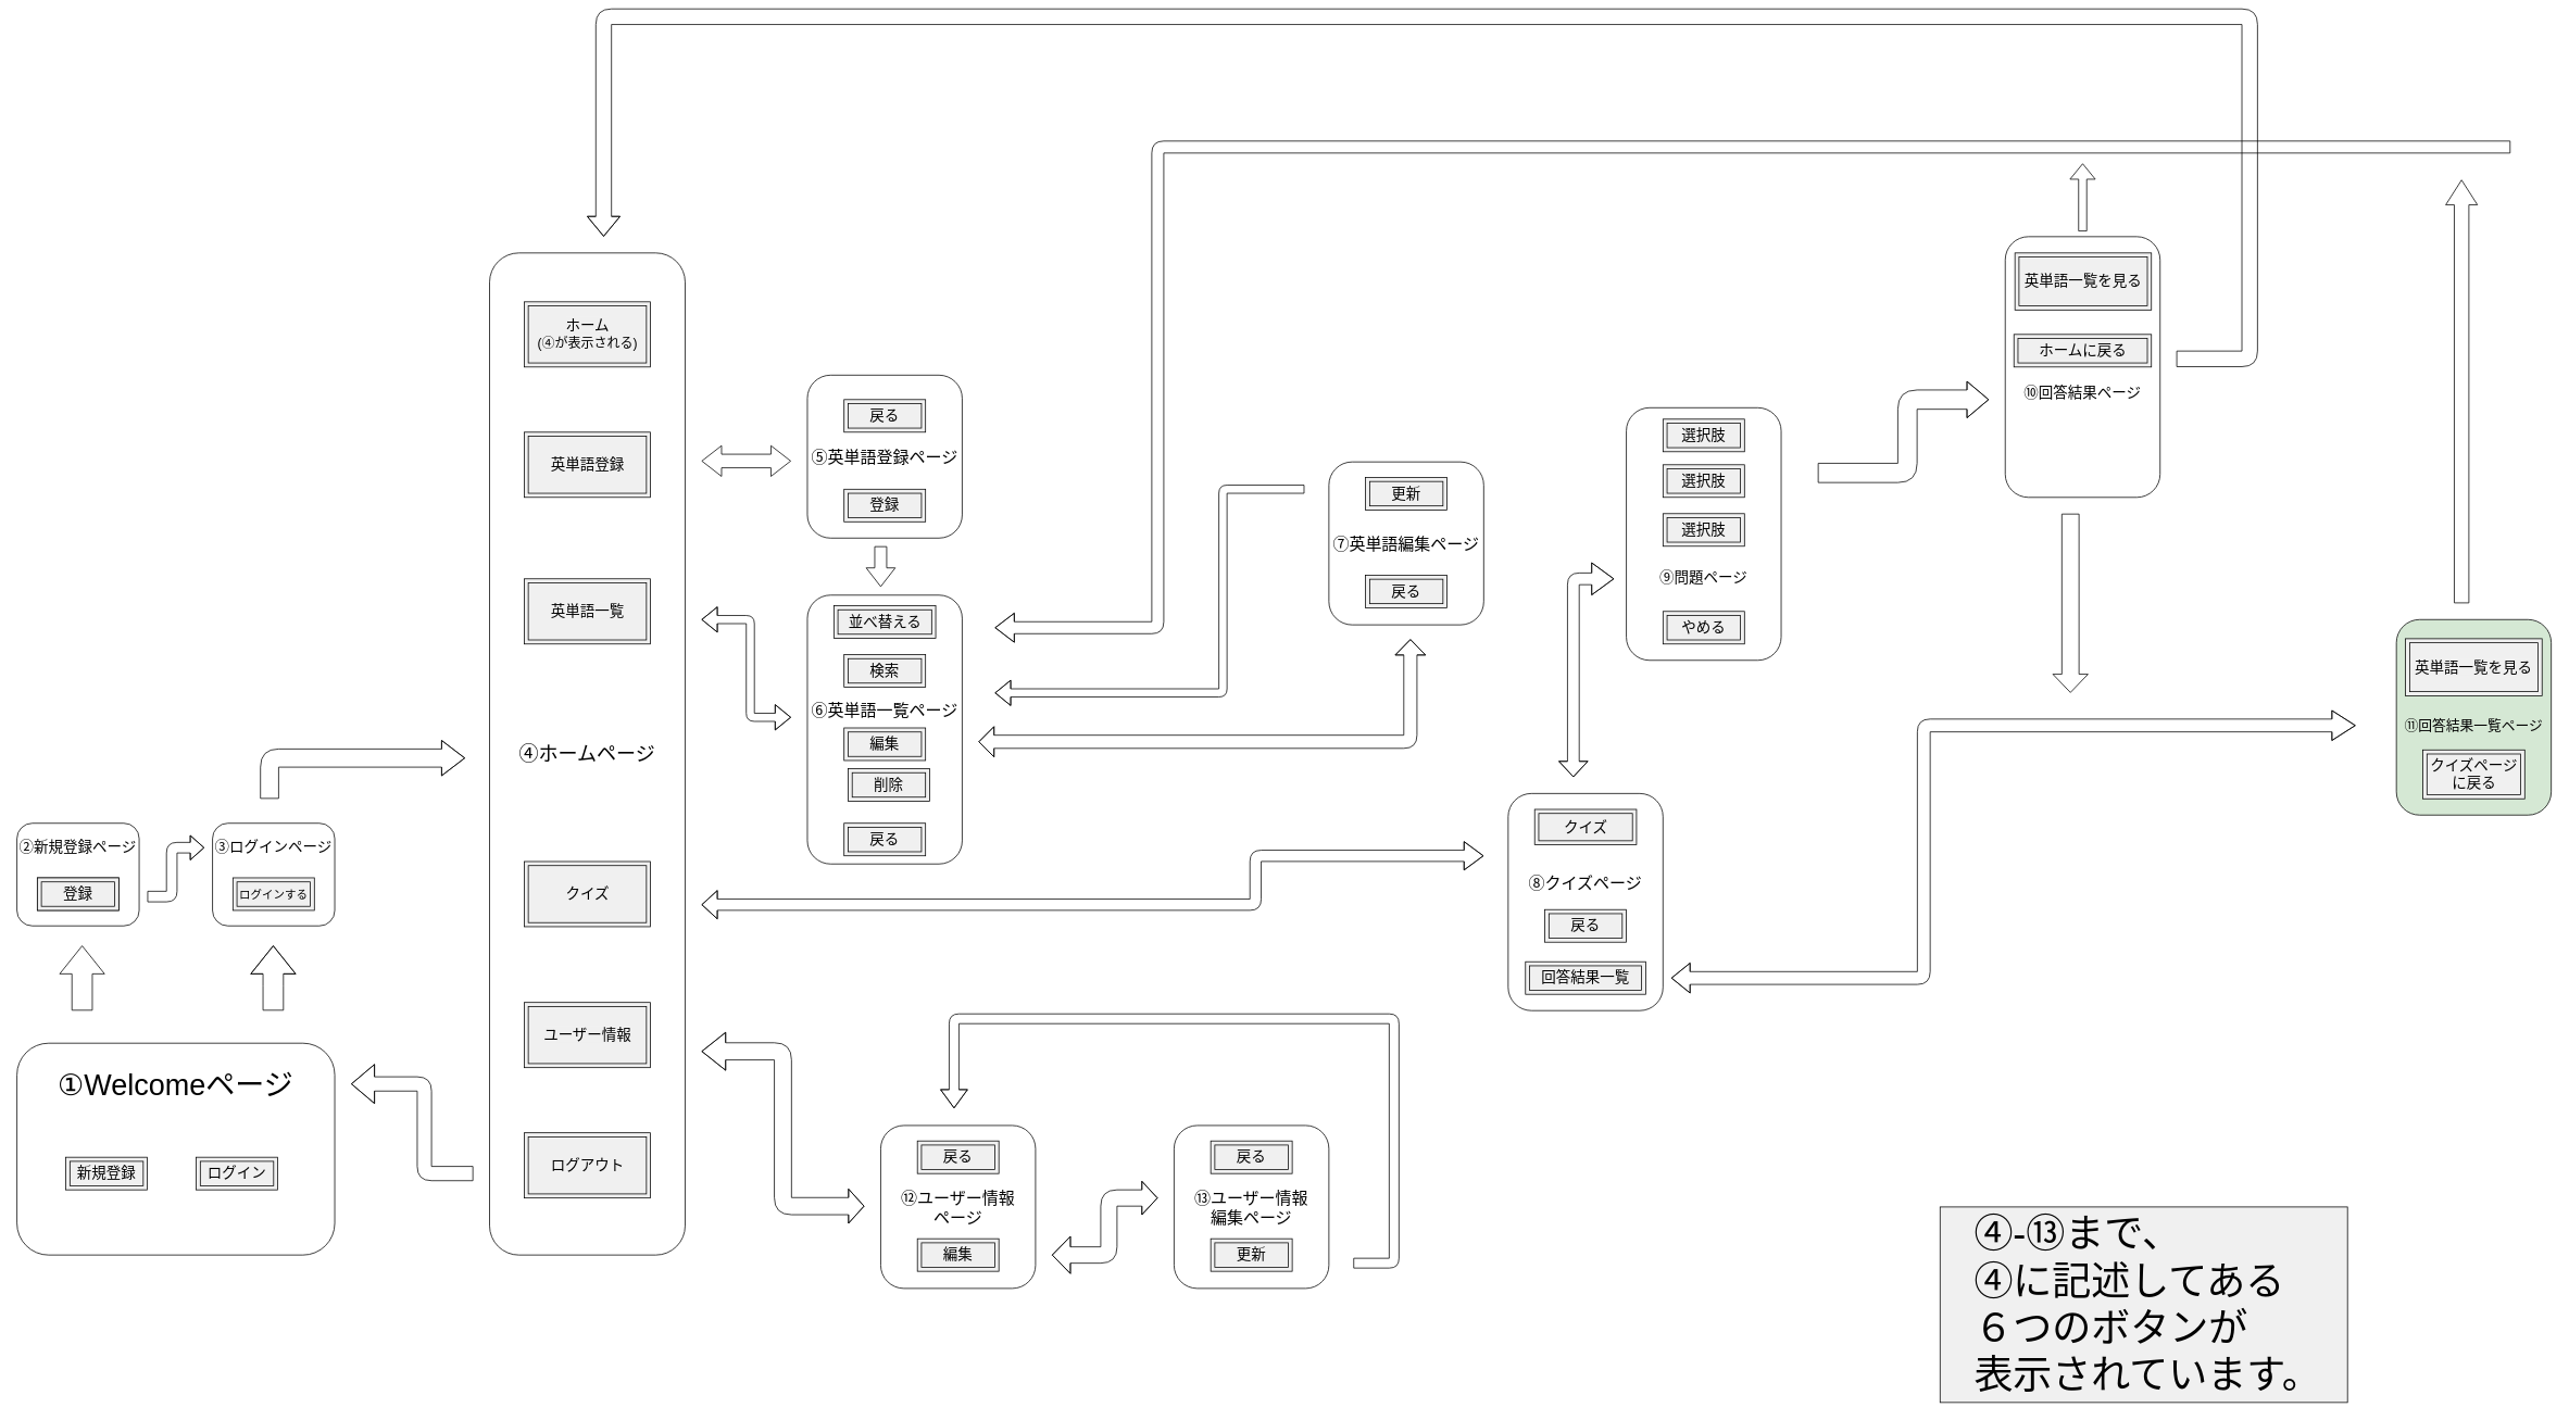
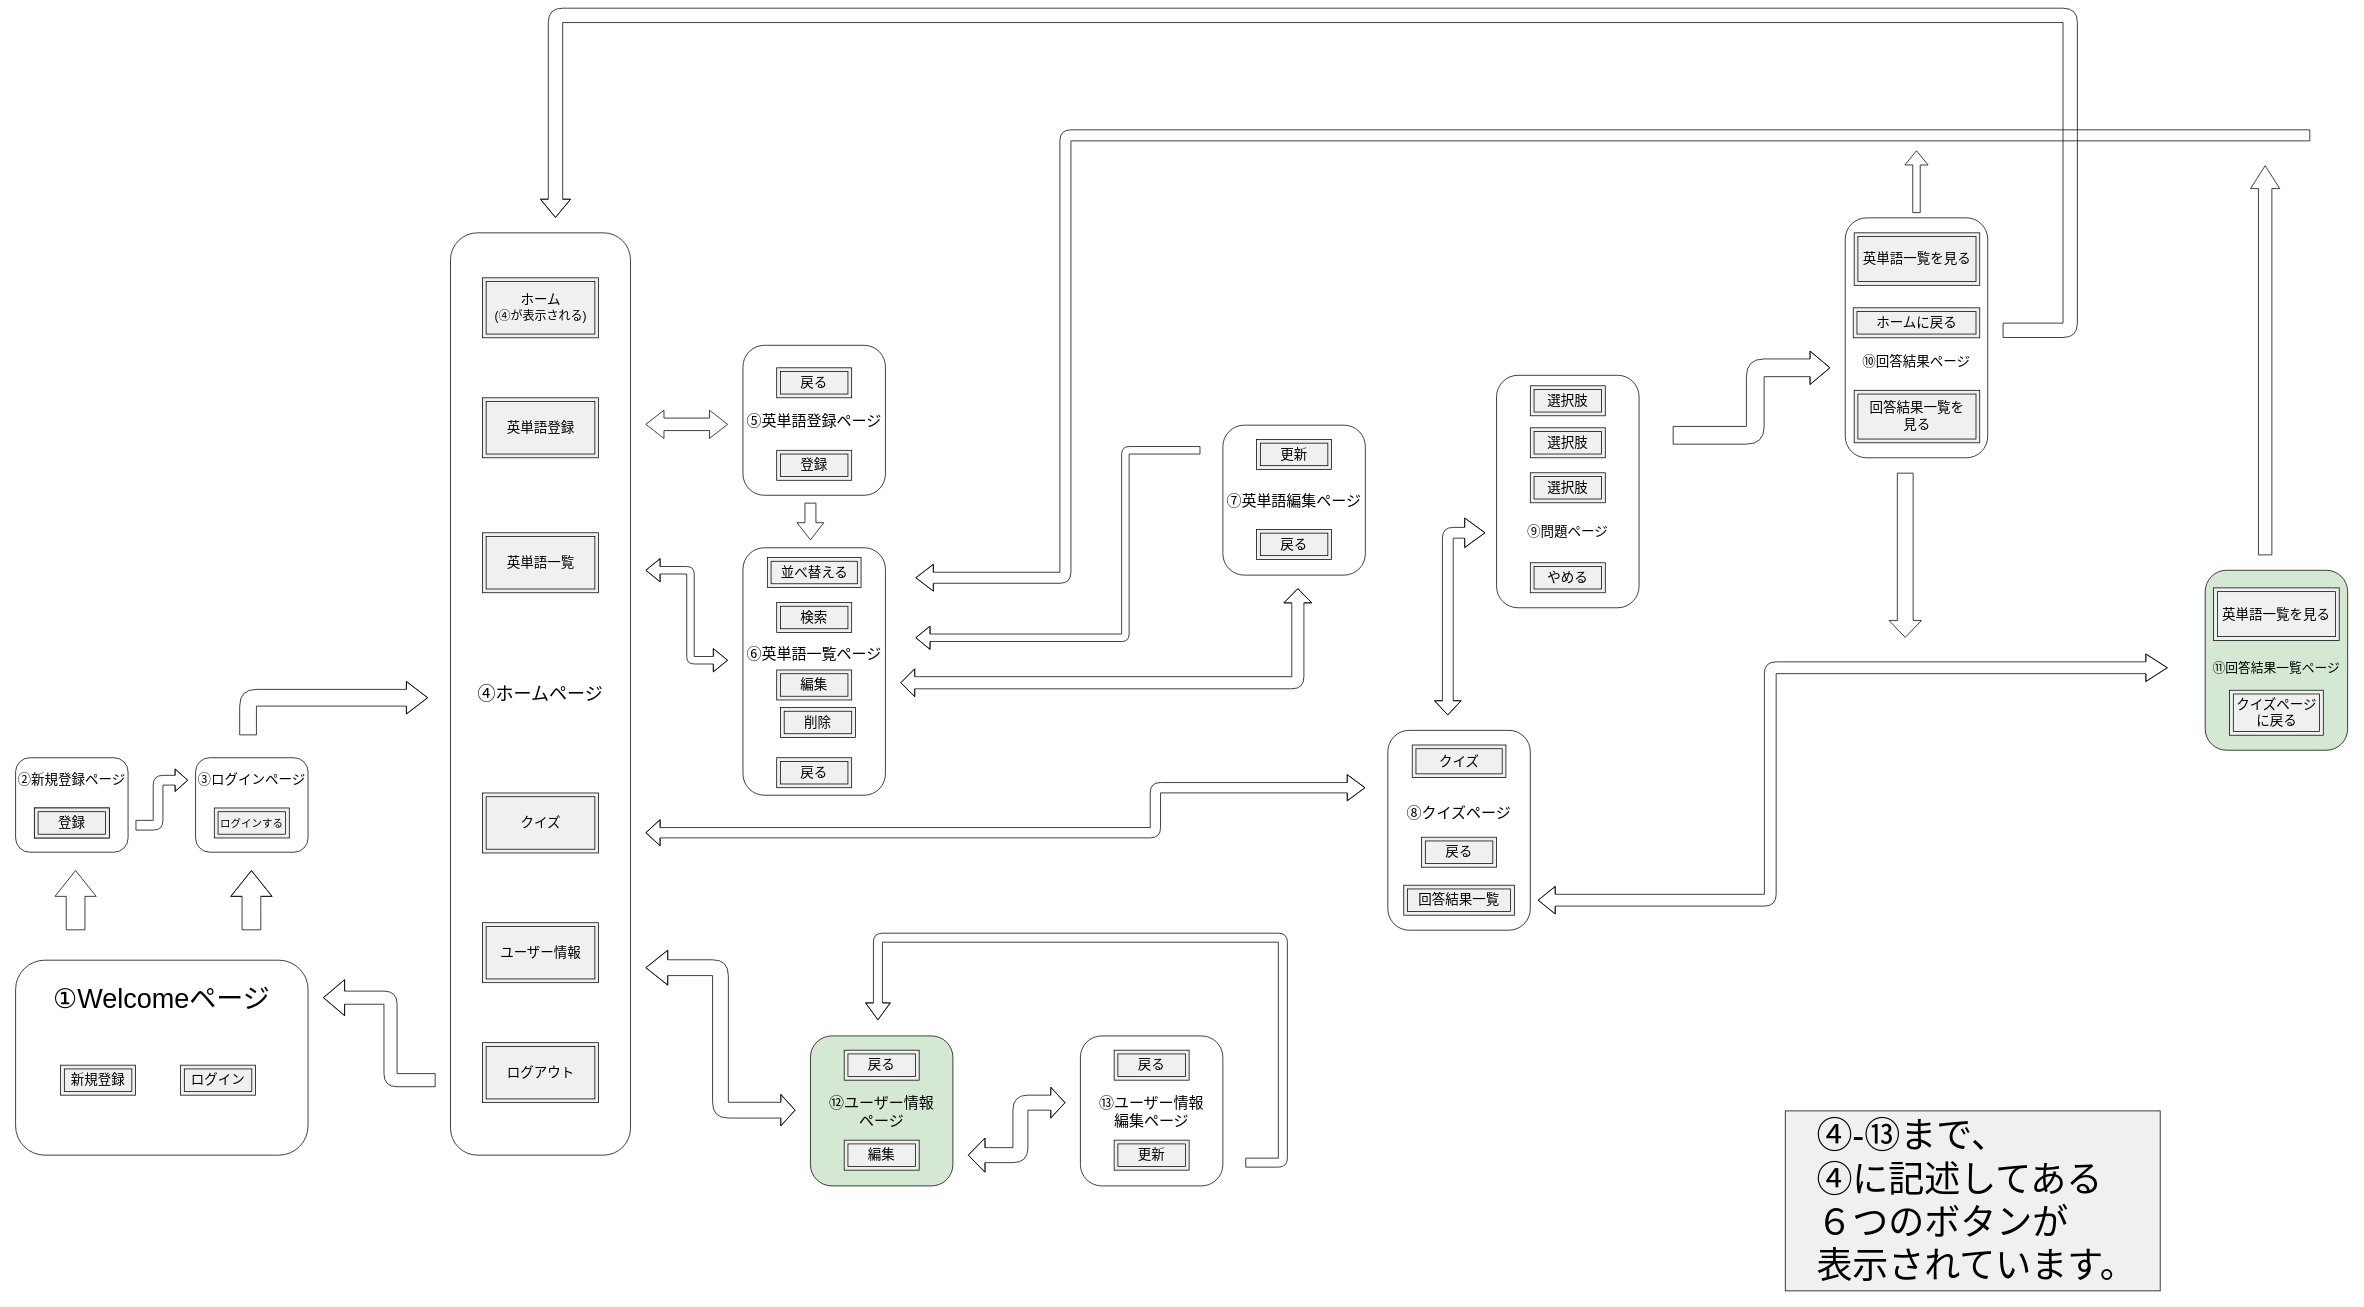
+ <mxCell id="49" value="&lt;font color=&quot;#000000&quot;&gt;&lt;span style=&quot;background-color: rgb(240, 240, 240);&quot;&gt;回答結果一覧を&lt;br&gt;見る&lt;/span&gt;&lt;/font&gt;" style="shape=ext;margin=3;double=1;whiteSpace=wrap;html=1;align=center;strokeColor=#000000;fontSize=18;fillColor=#F0F0F0;" parent="1" vertex="1"><mxGeometry x="2471.87" y="520" width="167.5" height="70" as="geometry" /></mxCell>
- <mxCell id="23" value="&lt;font style=&quot;font-size: 20px;&quot;&gt;⑫ユーザー情報&lt;br&gt;ページ&lt;/font&gt;" style="rounded=1;whiteSpace=wrap;html=1;" parent="1" vertex="1"><mxGeometry x="1080" y="1381" width="190" height="200" as="geometry" /></mxCell>
+ <mxCell id="23" value="&lt;font style=&quot;font-size: 20px;&quot;&gt;⑫ユーザー情報&lt;br&gt;ページ&lt;/font&gt;" style="rounded=1;whiteSpace=wrap;html=1;fillColor=#d5e8d4;" parent="1" vertex="1"><mxGeometry x="1080" y="1381" width="190" height="200" as="geometry" /></mxCell>
